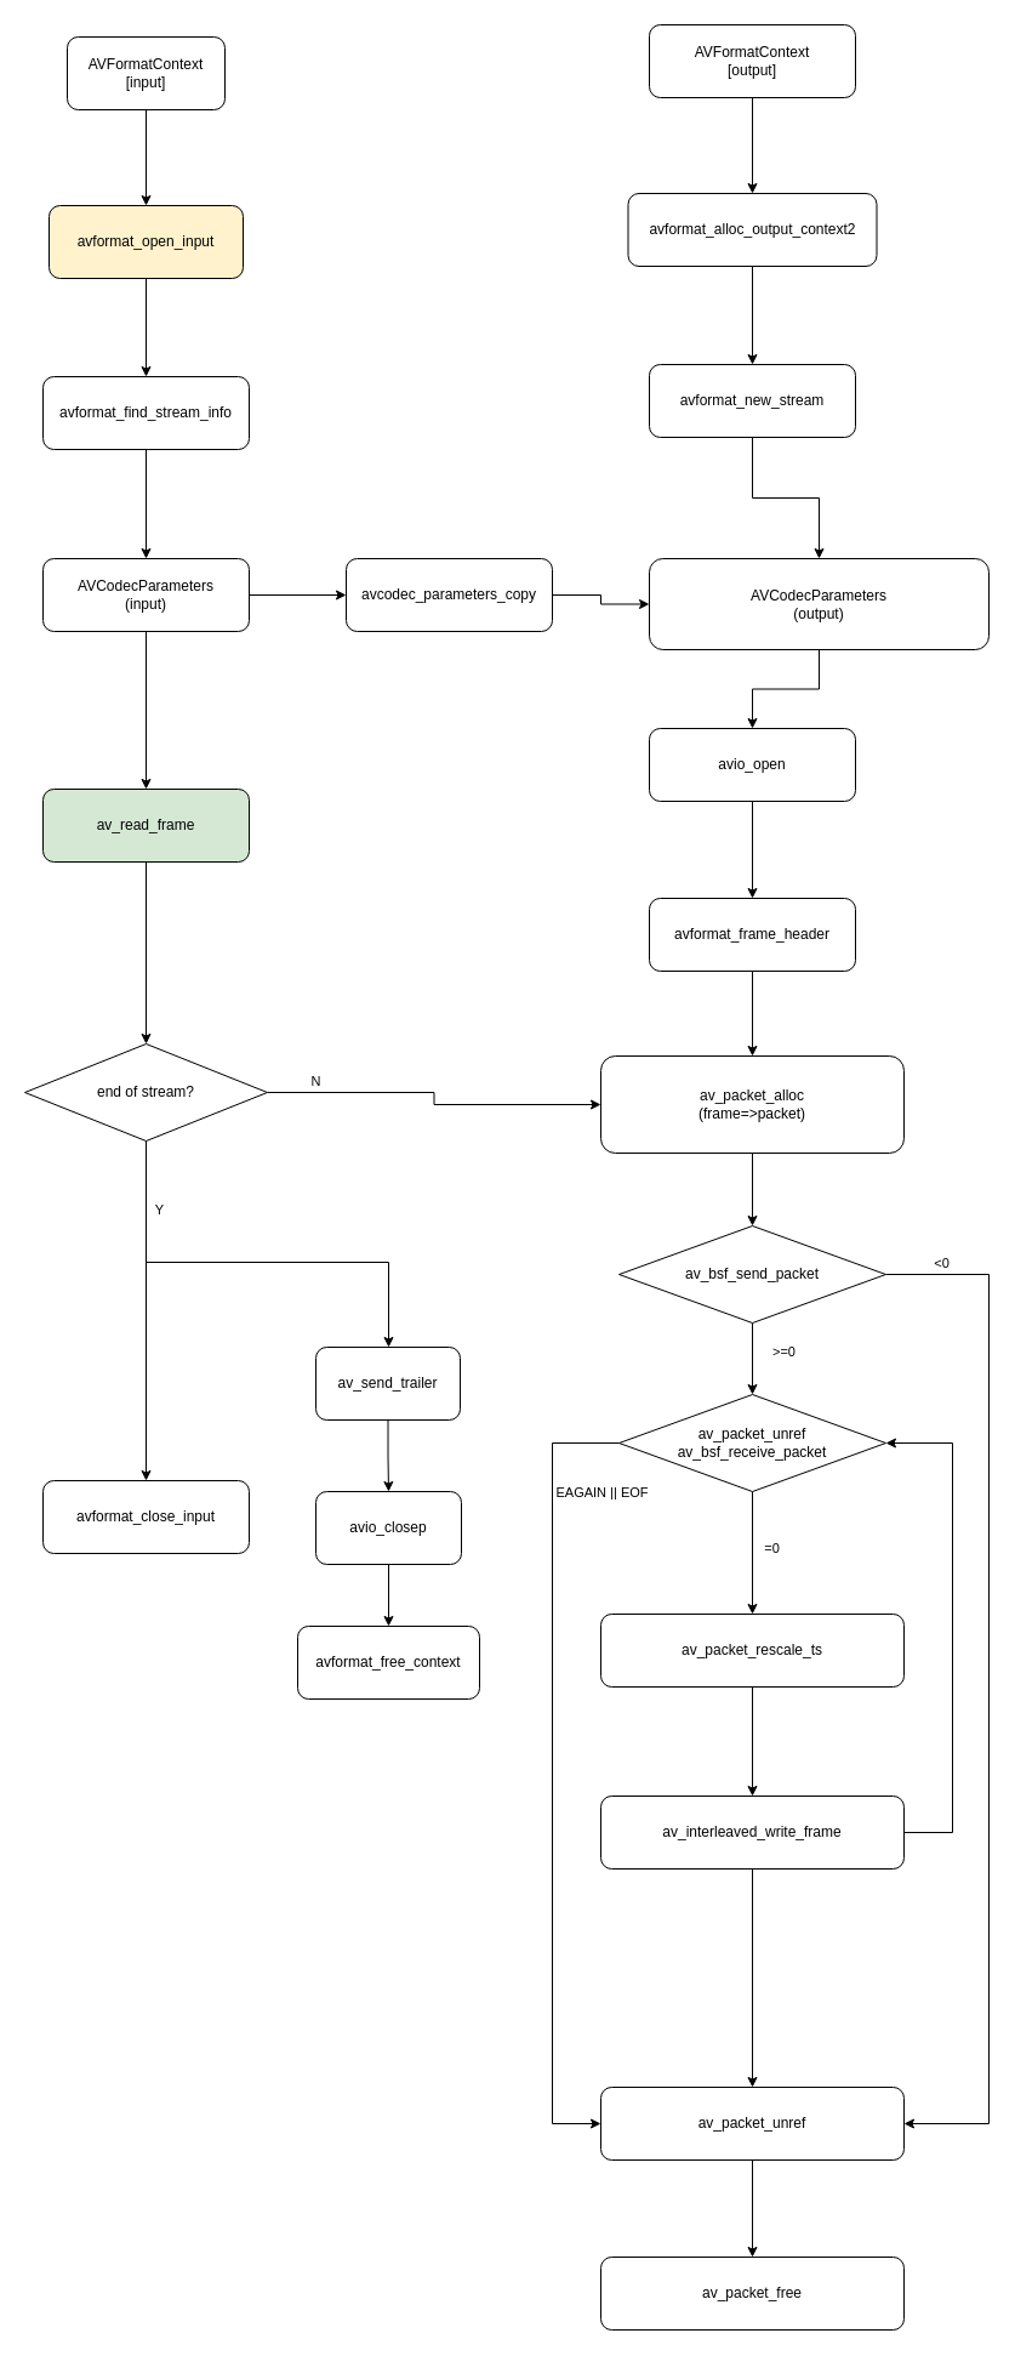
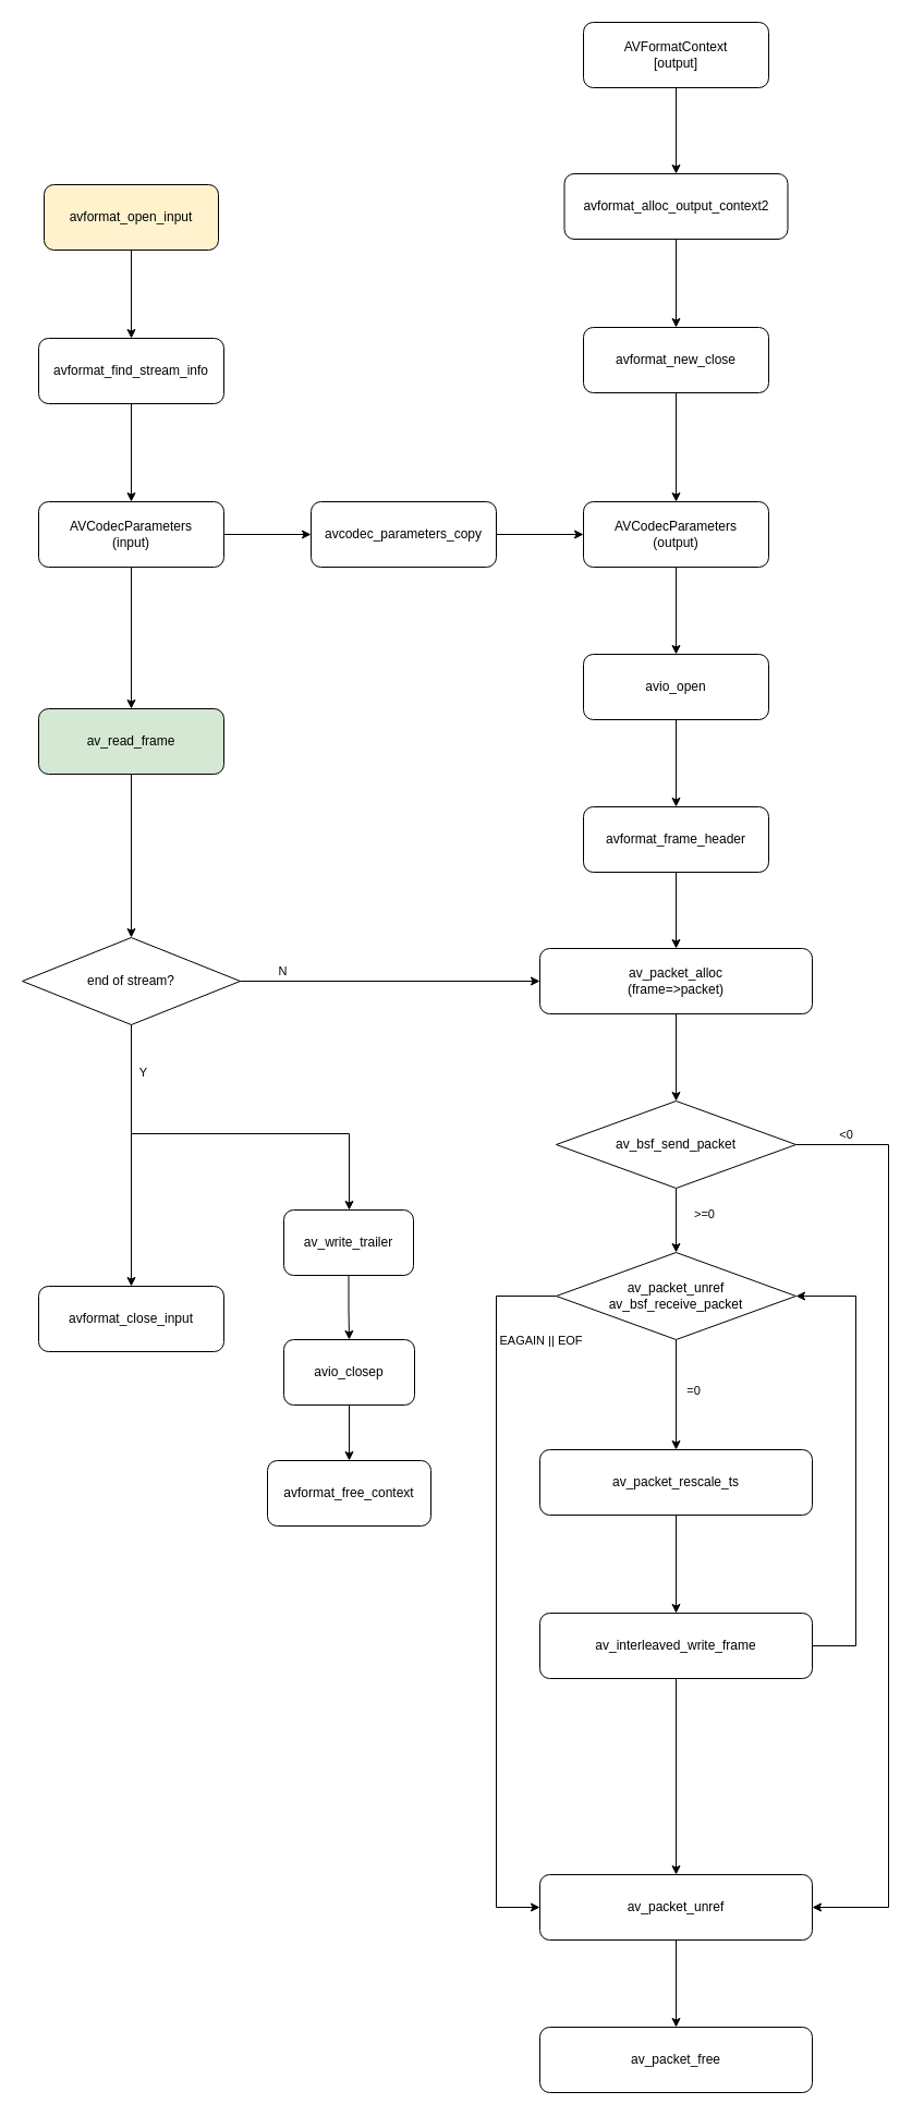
- <mxCell id="3" value="AVFormatContext&lt;br&gt;[input]" style="rounded=1;whiteSpace=wrap;html=1;" parent="1" vertex="1"><mxGeometry x="55" y="30" width="130" height="60" as="geometry" /></mxCell>
- <mxCell id="2" value="" style="edgeStyle=orthogonalEdgeStyle;rounded=0;orthogonalLoop=1;jettySize=auto;html=1;" parent="1" source="3" target="5" edge="1"><mxGeometry relative="1" as="geometry" /></mxCell>
- <mxCell id="40" value="avformat_new_stream" style="rounded=1;whiteSpace=wrap;html=1;" parent="1" vertex="1"><mxGeometry x="535" y="300" width="170" height="60" as="geometry" /></mxCell>
+ <mxCell id="40" value="avformat_new_close" style="rounded=1;whiteSpace=wrap;html=1;" parent="1" vertex="1"><mxGeometry x="535" y="300" width="170" height="60" as="geometry" /></mxCell>
- <mxCell id="30" value="AVCodecParameters&lt;br&gt;(output)" style="rounded=1;whiteSpace=wrap;html=1;" parent="1" vertex="1"><mxGeometry x="535" y="460" width="280" height="75" as="geometry" /></mxCell>
+ <mxCell id="30" value="AVCodecParameters&lt;br&gt;(output)" style="rounded=1;whiteSpace=wrap;html=1;" parent="1" vertex="1"><mxGeometry x="535" y="460" width="170" height="60" as="geometry" /></mxCell>
- <mxCell id="20" value="av_packet_alloc&lt;br&gt;(frame=&amp;gt;packet)" style="rounded=1;whiteSpace=wrap;html=1;" parent="1" vertex="1"><mxGeometry x="495" y="870" width="250" height="80" as="geometry" /></mxCell>
+ <mxCell id="20" value="av_packet_alloc&lt;br&gt;(frame=&amp;gt;packet)" style="rounded=1;whiteSpace=wrap;html=1;" parent="1" vertex="1"><mxGeometry x="495" y="870" width="250" height="60" as="geometry" /></mxCell>
- <mxCell id="25" value="av_send_trailer" style="rounded=1;whiteSpace=wrap;html=1;" parent="1" vertex="1"><mxGeometry x="260" y="1110" width="119" height="60" as="geometry" /></mxCell>
+ <mxCell id="25" value="av_write_trailer" style="rounded=1;whiteSpace=wrap;html=1;" parent="1" vertex="1"><mxGeometry x="260" y="1110" width="119" height="60" as="geometry" /></mxCell>
- <mxCell id="21" value="avformat_close_input" style="rounded=1;whiteSpace=wrap;html=1;" parent="1" vertex="1"><mxGeometry x="35" y="1220" width="170" height="60" as="geometry" /></mxCell>
+ <mxCell id="21" value="avformat_close_input" style="rounded=1;whiteSpace=wrap;html=1;" parent="1" vertex="1"><mxGeometry x="35" y="1180" width="170" height="60" as="geometry" /></mxCell>
